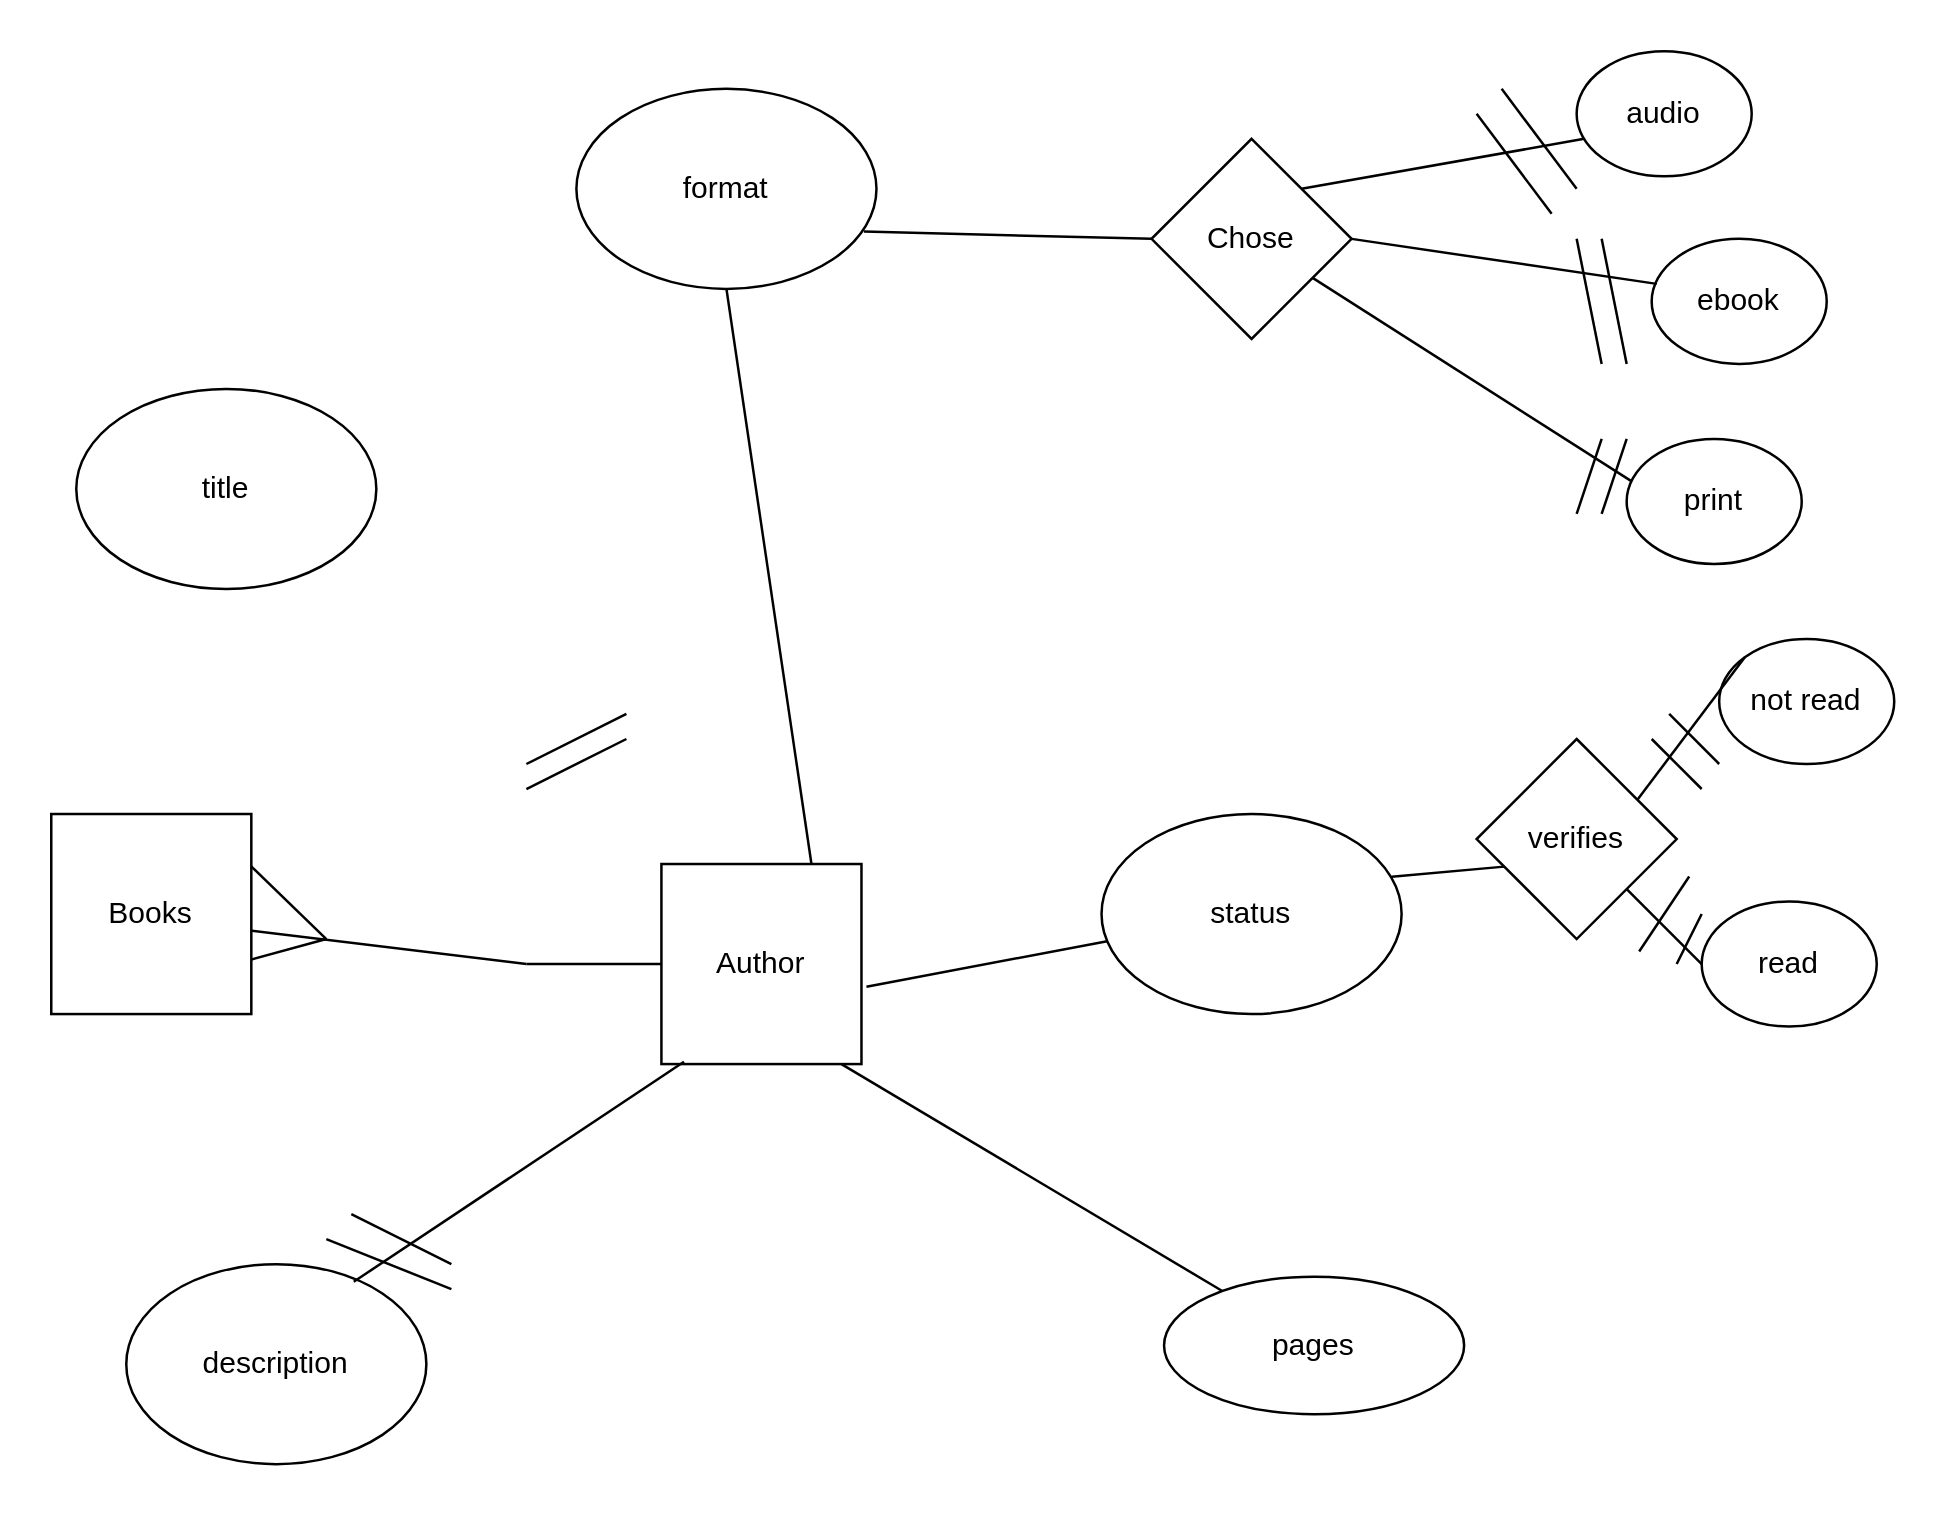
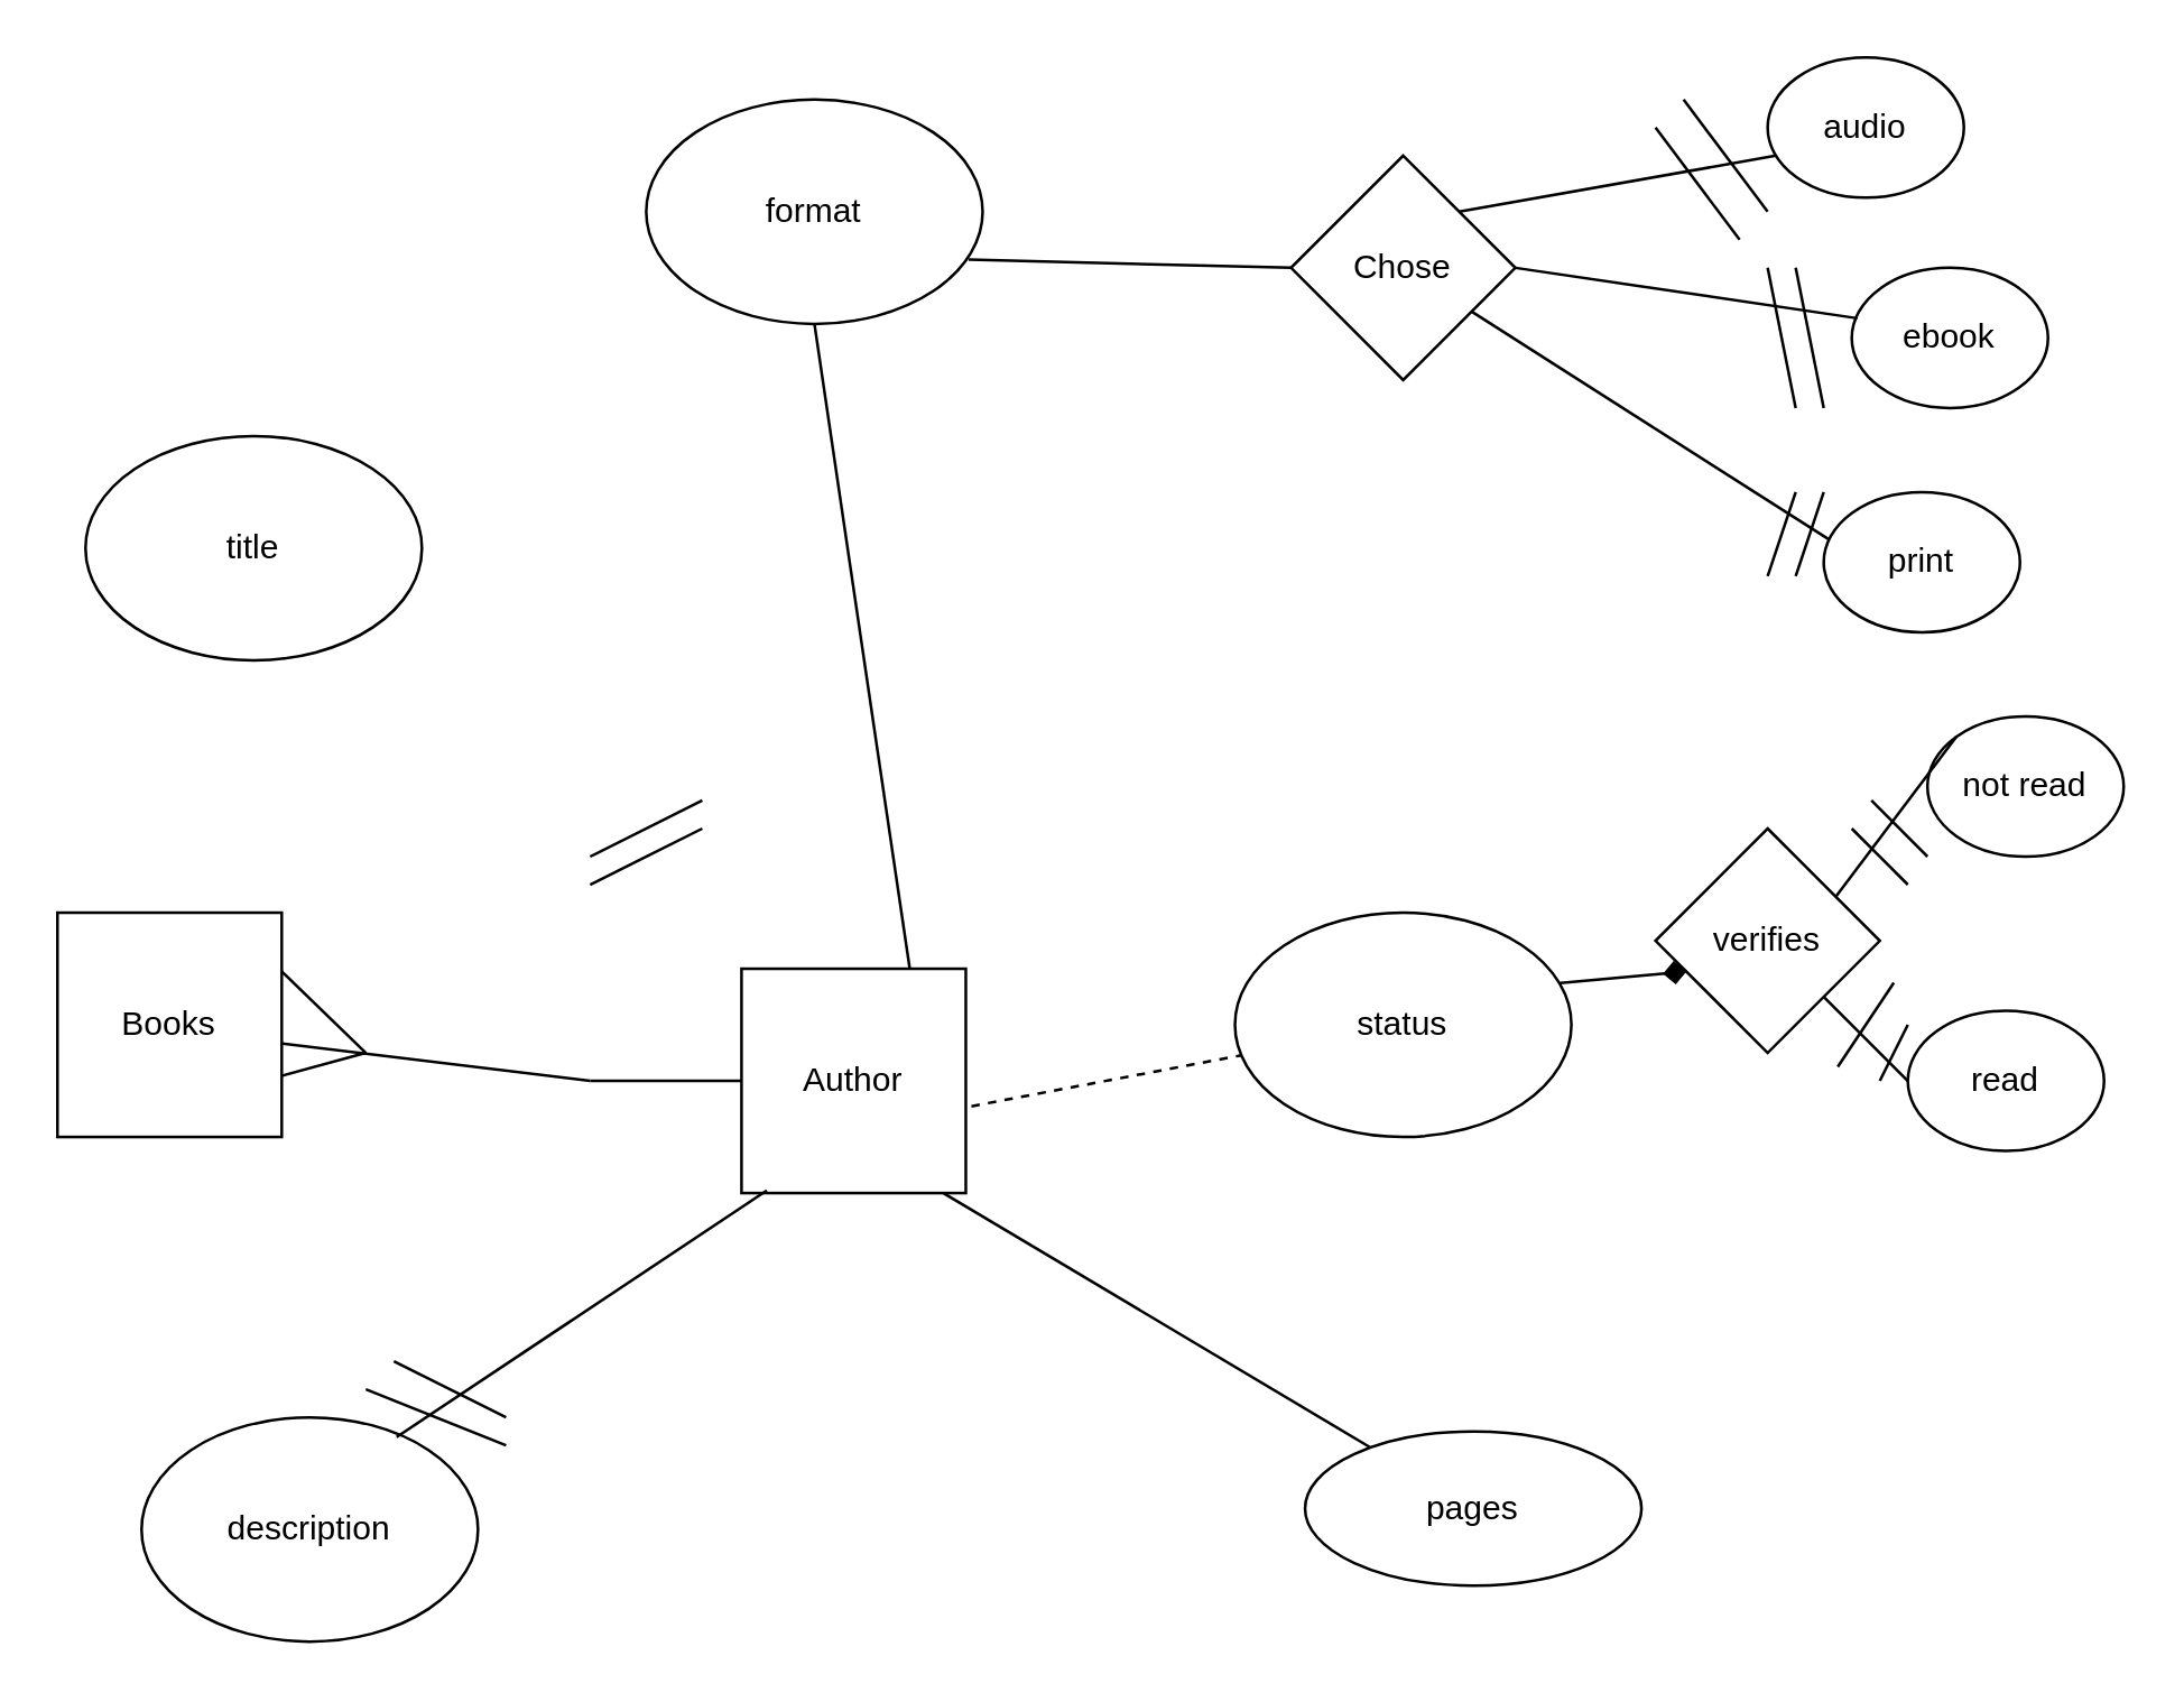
- <mxCell id="41" value="" style="endArrow=none;html=1;entryX=0.138;entryY=0.638;entryDx=0;entryDy=0;entryPerimeter=0;exitX=0.967;exitY=0.313;exitDx=0;exitDy=0;exitPerimeter=0;" edge="1" parent="1" source="5" target="40"><mxGeometry width="50" height="50" relative="1" as="geometry"><mxPoint x="320" y="395" as="sourcePoint" /><mxPoint x="370" y="345" as="targetPoint" /></mxGeometry></mxCell>
+ <mxCell id="41" value="" style="endArrow=diamond;html=1;entryX=0.138;entryY=0.638;entryDx=0;entryDy=0;entryPerimeter=0;exitX=0.967;exitY=0.313;exitDx=0;exitDy=0;exitPerimeter=0;" edge="1" parent="1" source="5" target="40"><mxGeometry width="50" height="50" relative="1" as="geometry"><mxPoint x="320" y="395" as="sourcePoint" /><mxPoint x="370" y="345" as="targetPoint" /></mxGeometry></mxCell>
- <mxCell id="10" value="" style="endArrow=none;html=1;exitX=1.025;exitY=0.613;exitDx=0;exitDy=0;exitPerimeter=0;" edge="1" parent="1" source="2" target="5"><mxGeometry width="50" height="50" relative="1" as="geometry"><mxPoint x="330" y="55" as="sourcePoint" /><mxPoint x="380" y="5" as="targetPoint" /></mxGeometry></mxCell>
+ <mxCell id="10" value="" style="endArrow=none;html=1;exitX=1.025;exitY=0.613;exitDx=0;exitDy=0;exitPerimeter=0;dashed=1;" edge="1" parent="1" source="2" target="5"><mxGeometry width="50" height="50" relative="1" as="geometry"><mxPoint x="330" y="55" as="sourcePoint" /><mxPoint x="380" y="5" as="targetPoint" /></mxGeometry></mxCell>
